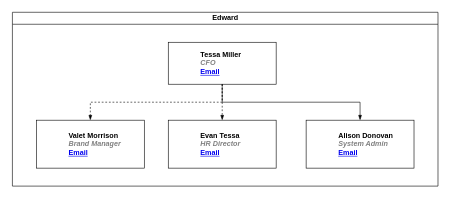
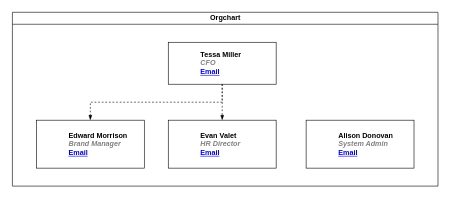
- <mxCell id="2" value="Edward" style="swimlane;html=1;startSize=20;horizontal=1;containerType=tree;glass=0;" parent="1" vertex="1"><mxGeometry x="20" y="20" width="710" height="290" as="geometry" /></mxCell>
+ <mxCell id="2" value="Orgchart" style="swimlane;html=1;startSize=20;horizontal=1;containerType=tree;glass=0;" parent="1" vertex="1"><mxGeometry x="20" y="20" width="710" height="290" as="geometry" /></mxCell>
- <mxCell id="8" value="" style="endArrow=blockThin;endFill=1;fontSize=11;edgeStyle=elbowEdgeStyle;elbow=vertical;rounded=0;" parent="2" source="3" target="9" edge="1"><mxGeometry relative="1" as="geometry" /></mxCell>
- <mxCell id="5" value="Valet Morrison&lt;br&gt;&lt;i style=&quot;color: gray&quot;&gt;Brand Manager&lt;/i&gt;&lt;br&gt;&lt;a href=&quot;mailto:me@example.com&quot;&gt;Email&lt;/a&gt;" style="label;image=https://cdn3.iconfinder.com/data/icons/user-avatars-1/512/users-10-3-128.png;whiteSpace=wrap;html=1;rounded=0;glass=0;treeFolding=1;treeMoving=1;" parent="2" vertex="1"><mxGeometry x="40" y="180" width="180" height="80" as="geometry" /></mxCell>
+ <mxCell id="5" value="Edward Morrison&lt;br&gt;&lt;i style=&quot;color: gray&quot;&gt;Brand Manager&lt;/i&gt;&lt;br&gt;&lt;a href=&quot;mailto:me@example.com&quot;&gt;Email&lt;/a&gt;" style="label;image=https://cdn3.iconfinder.com/data/icons/user-avatars-1/512/users-10-3-128.png;whiteSpace=wrap;html=1;rounded=0;glass=0;treeFolding=1;treeMoving=1;" parent="2" vertex="1"><mxGeometry x="40" y="180" width="180" height="80" as="geometry" /></mxCell>
- <mxCell id="7" value="Evan Tessa&lt;br&gt;&lt;i style=&quot;color: gray&quot;&gt;HR Director&lt;/i&gt;&lt;br&gt;&lt;a href=&quot;mailto:me@example.com&quot;&gt;Email&lt;/a&gt;" style="label;image=https://cdn3.iconfinder.com/data/icons/user-avatars-1/512/users-9-2-128.png;whiteSpace=wrap;html=1;rounded=0;glass=0;treeFolding=1;treeMoving=1;" parent="2" vertex="1"><mxGeometry x="260" y="180" width="180" height="80" as="geometry" /></mxCell>
+ <mxCell id="7" value="Evan Valet&lt;br&gt;&lt;i style=&quot;color: gray&quot;&gt;HR Director&lt;/i&gt;&lt;br&gt;&lt;a href=&quot;mailto:me@example.com&quot;&gt;Email&lt;/a&gt;" style="label;image=https://cdn3.iconfinder.com/data/icons/user-avatars-1/512/users-9-2-128.png;whiteSpace=wrap;html=1;rounded=0;glass=0;treeFolding=1;treeMoving=1;" parent="2" vertex="1"><mxGeometry x="260" y="180" width="180" height="80" as="geometry" /></mxCell>
